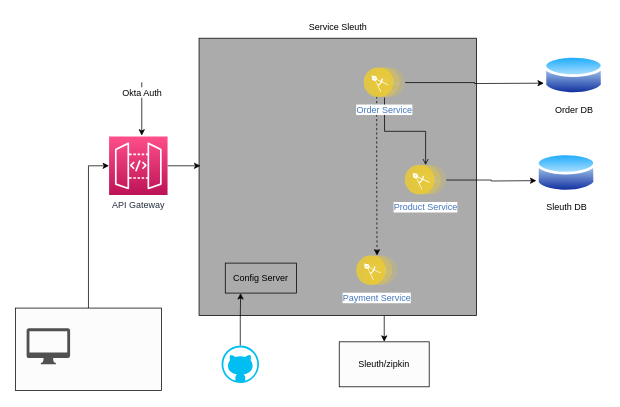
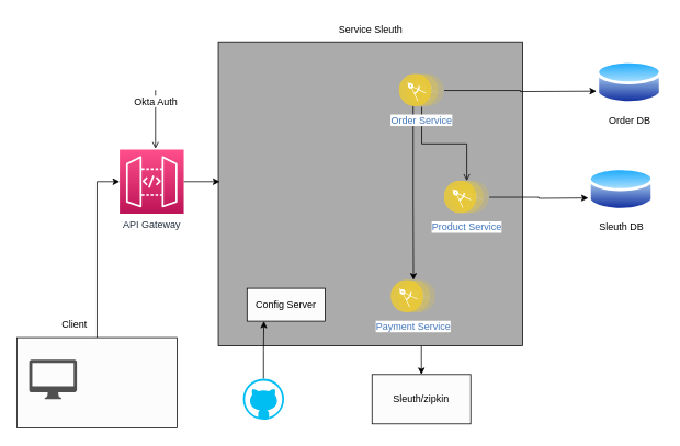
- <mxCell id="23" style="edgeStyle=orthogonalEdgeStyle;rounded=0;orthogonalLoop=1;jettySize=auto;html=1;entryX=0.559;entryY=-0.015;entryDx=0;entryDy=0;entryPerimeter=0;" edge="1" parent="1" source="24" target="19"><mxGeometry relative="1" as="geometry" /></mxCell>
+ <mxCell id="23" style="edgeStyle=orthogonalEdgeStyle;rounded=0;orthogonalLoop=1;jettySize=auto;html=1;entryX=0.559;entryY=-0.015;entryDx=0;entryDy=0;entryPerimeter=0;endArrow=open;" edge="1" parent="1" source="24" target="19"><mxGeometry relative="1" as="geometry" /></mxCell>
- <mxCell id="11" style="edgeStyle=orthogonalEdgeStyle;rounded=0;orthogonalLoop=1;jettySize=auto;html=1;dashed=1;" edge="1" parent="1" source="12" target="13"><mxGeometry relative="1" as="geometry"><Array as="points"><mxPoint x="502" y="235" /></Array></mxGeometry></mxCell>
+ <mxCell id="11" style="edgeStyle=orthogonalEdgeStyle;rounded=0;orthogonalLoop=1;jettySize=auto;html=1;" edge="1" parent="1" source="12" target="13"><mxGeometry relative="1" as="geometry"><Array as="points"><mxPoint x="502" y="235" /></Array></mxGeometry></mxCell>
- <mxCell id="16" value="Config Server" style="rounded=0;whiteSpace=wrap;html=1;fillColor=#ababab;" vertex="1" parent="1"><mxGeometry x="300" y="350" width="95" height="40" as="geometry" /></mxCell>
+ <mxCell id="16" value="Config Server" style="rounded=0;whiteSpace=wrap;html=1;fillColor=#FCFCFC;" vertex="1" parent="1"><mxGeometry x="300" y="350" width="95" height="40" as="geometry" /></mxCell>
+ <mxCell id="20" value="Client" style="text;html=1;align=center;verticalAlign=middle;resizable=0;points=[];autosize=1;strokeColor=none;fillColor=none;" vertex="1" parent="1"><mxGeometry x="65" y="380" width="50" height="30" as="geometry" /></mxCell>
